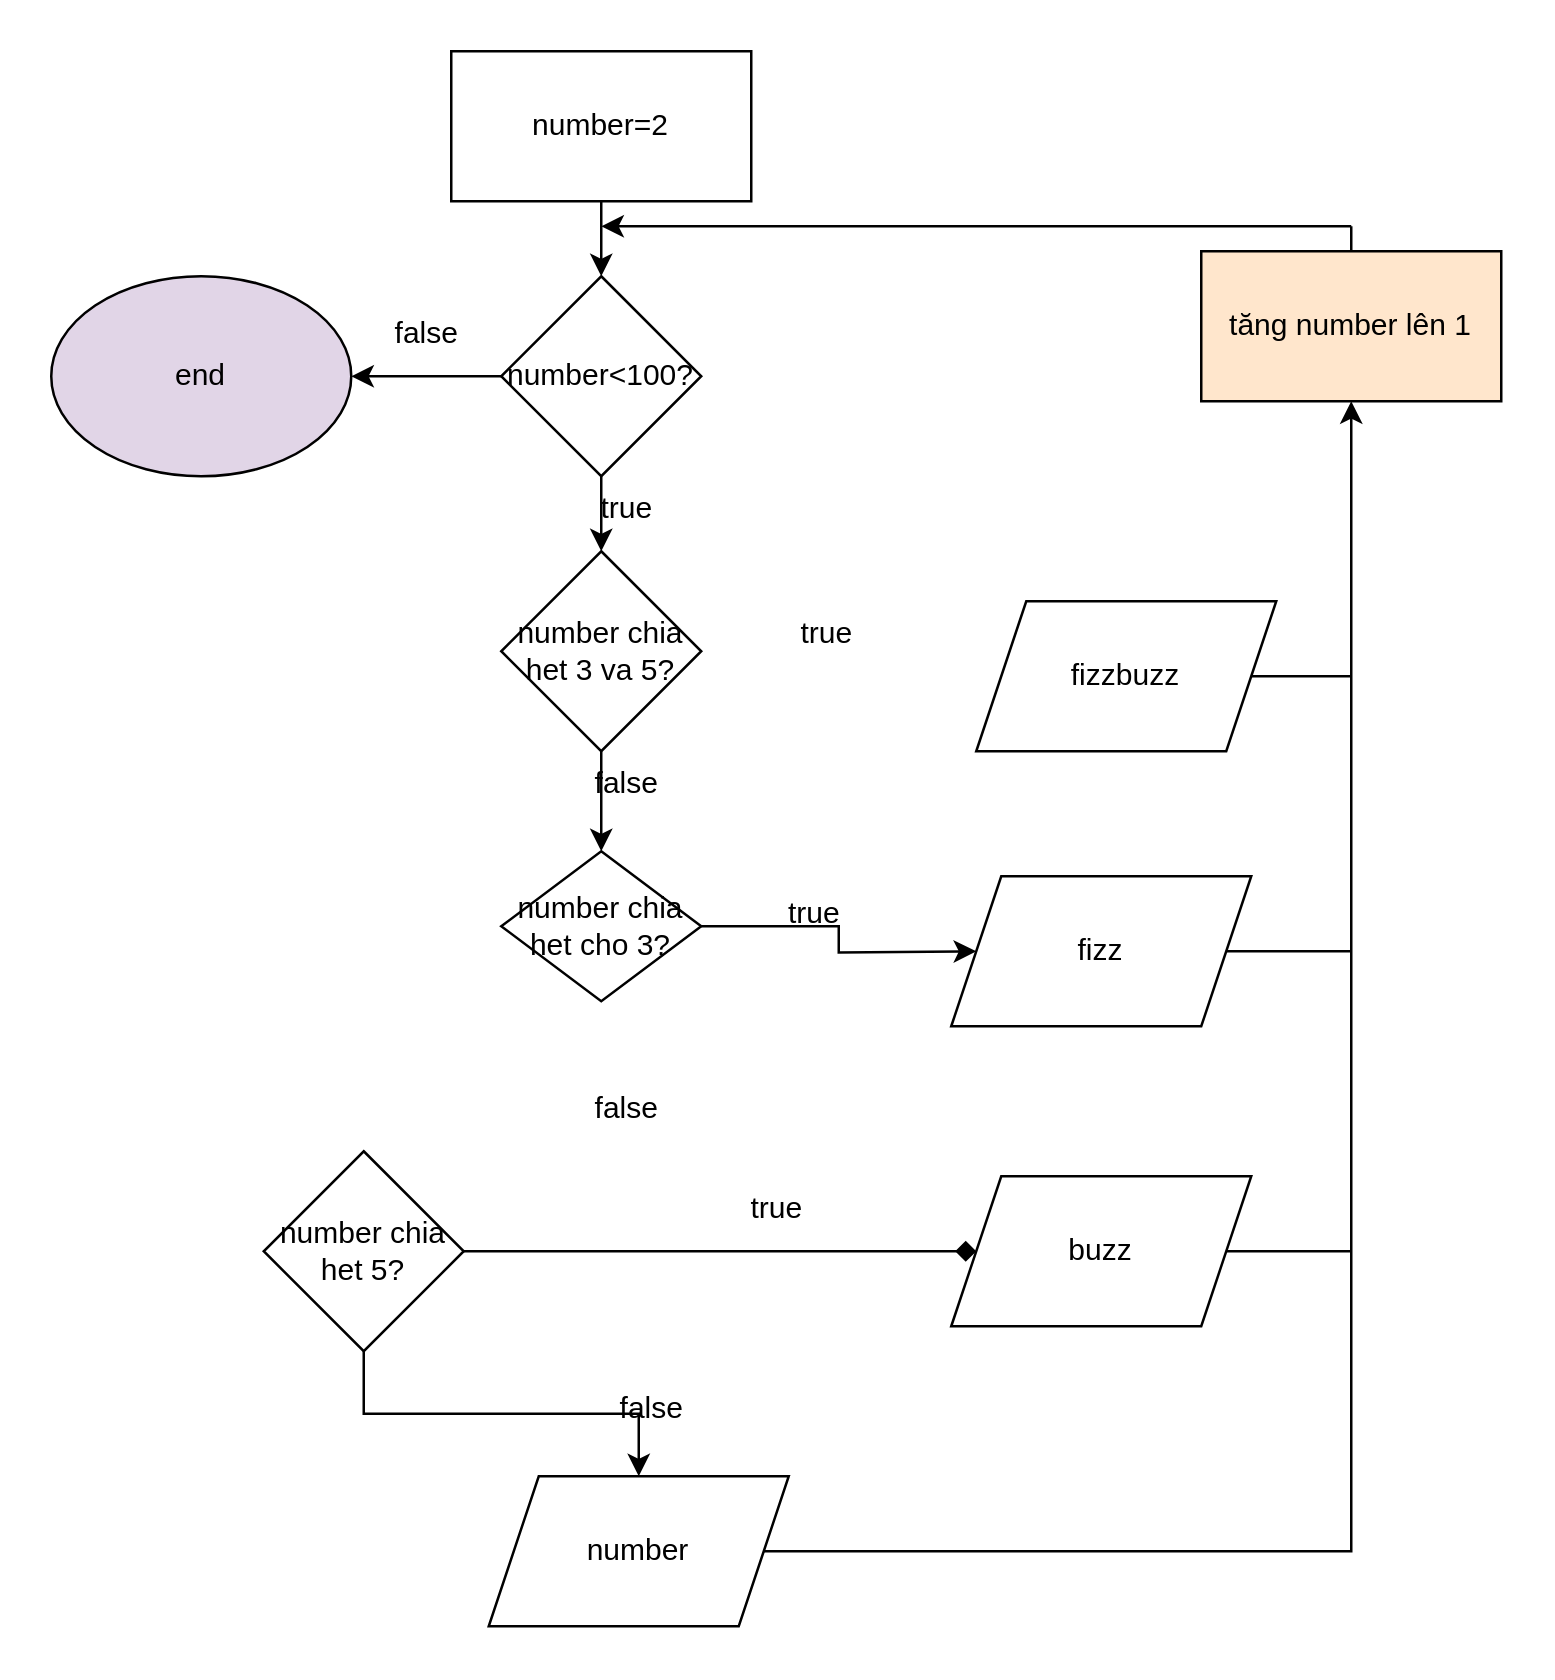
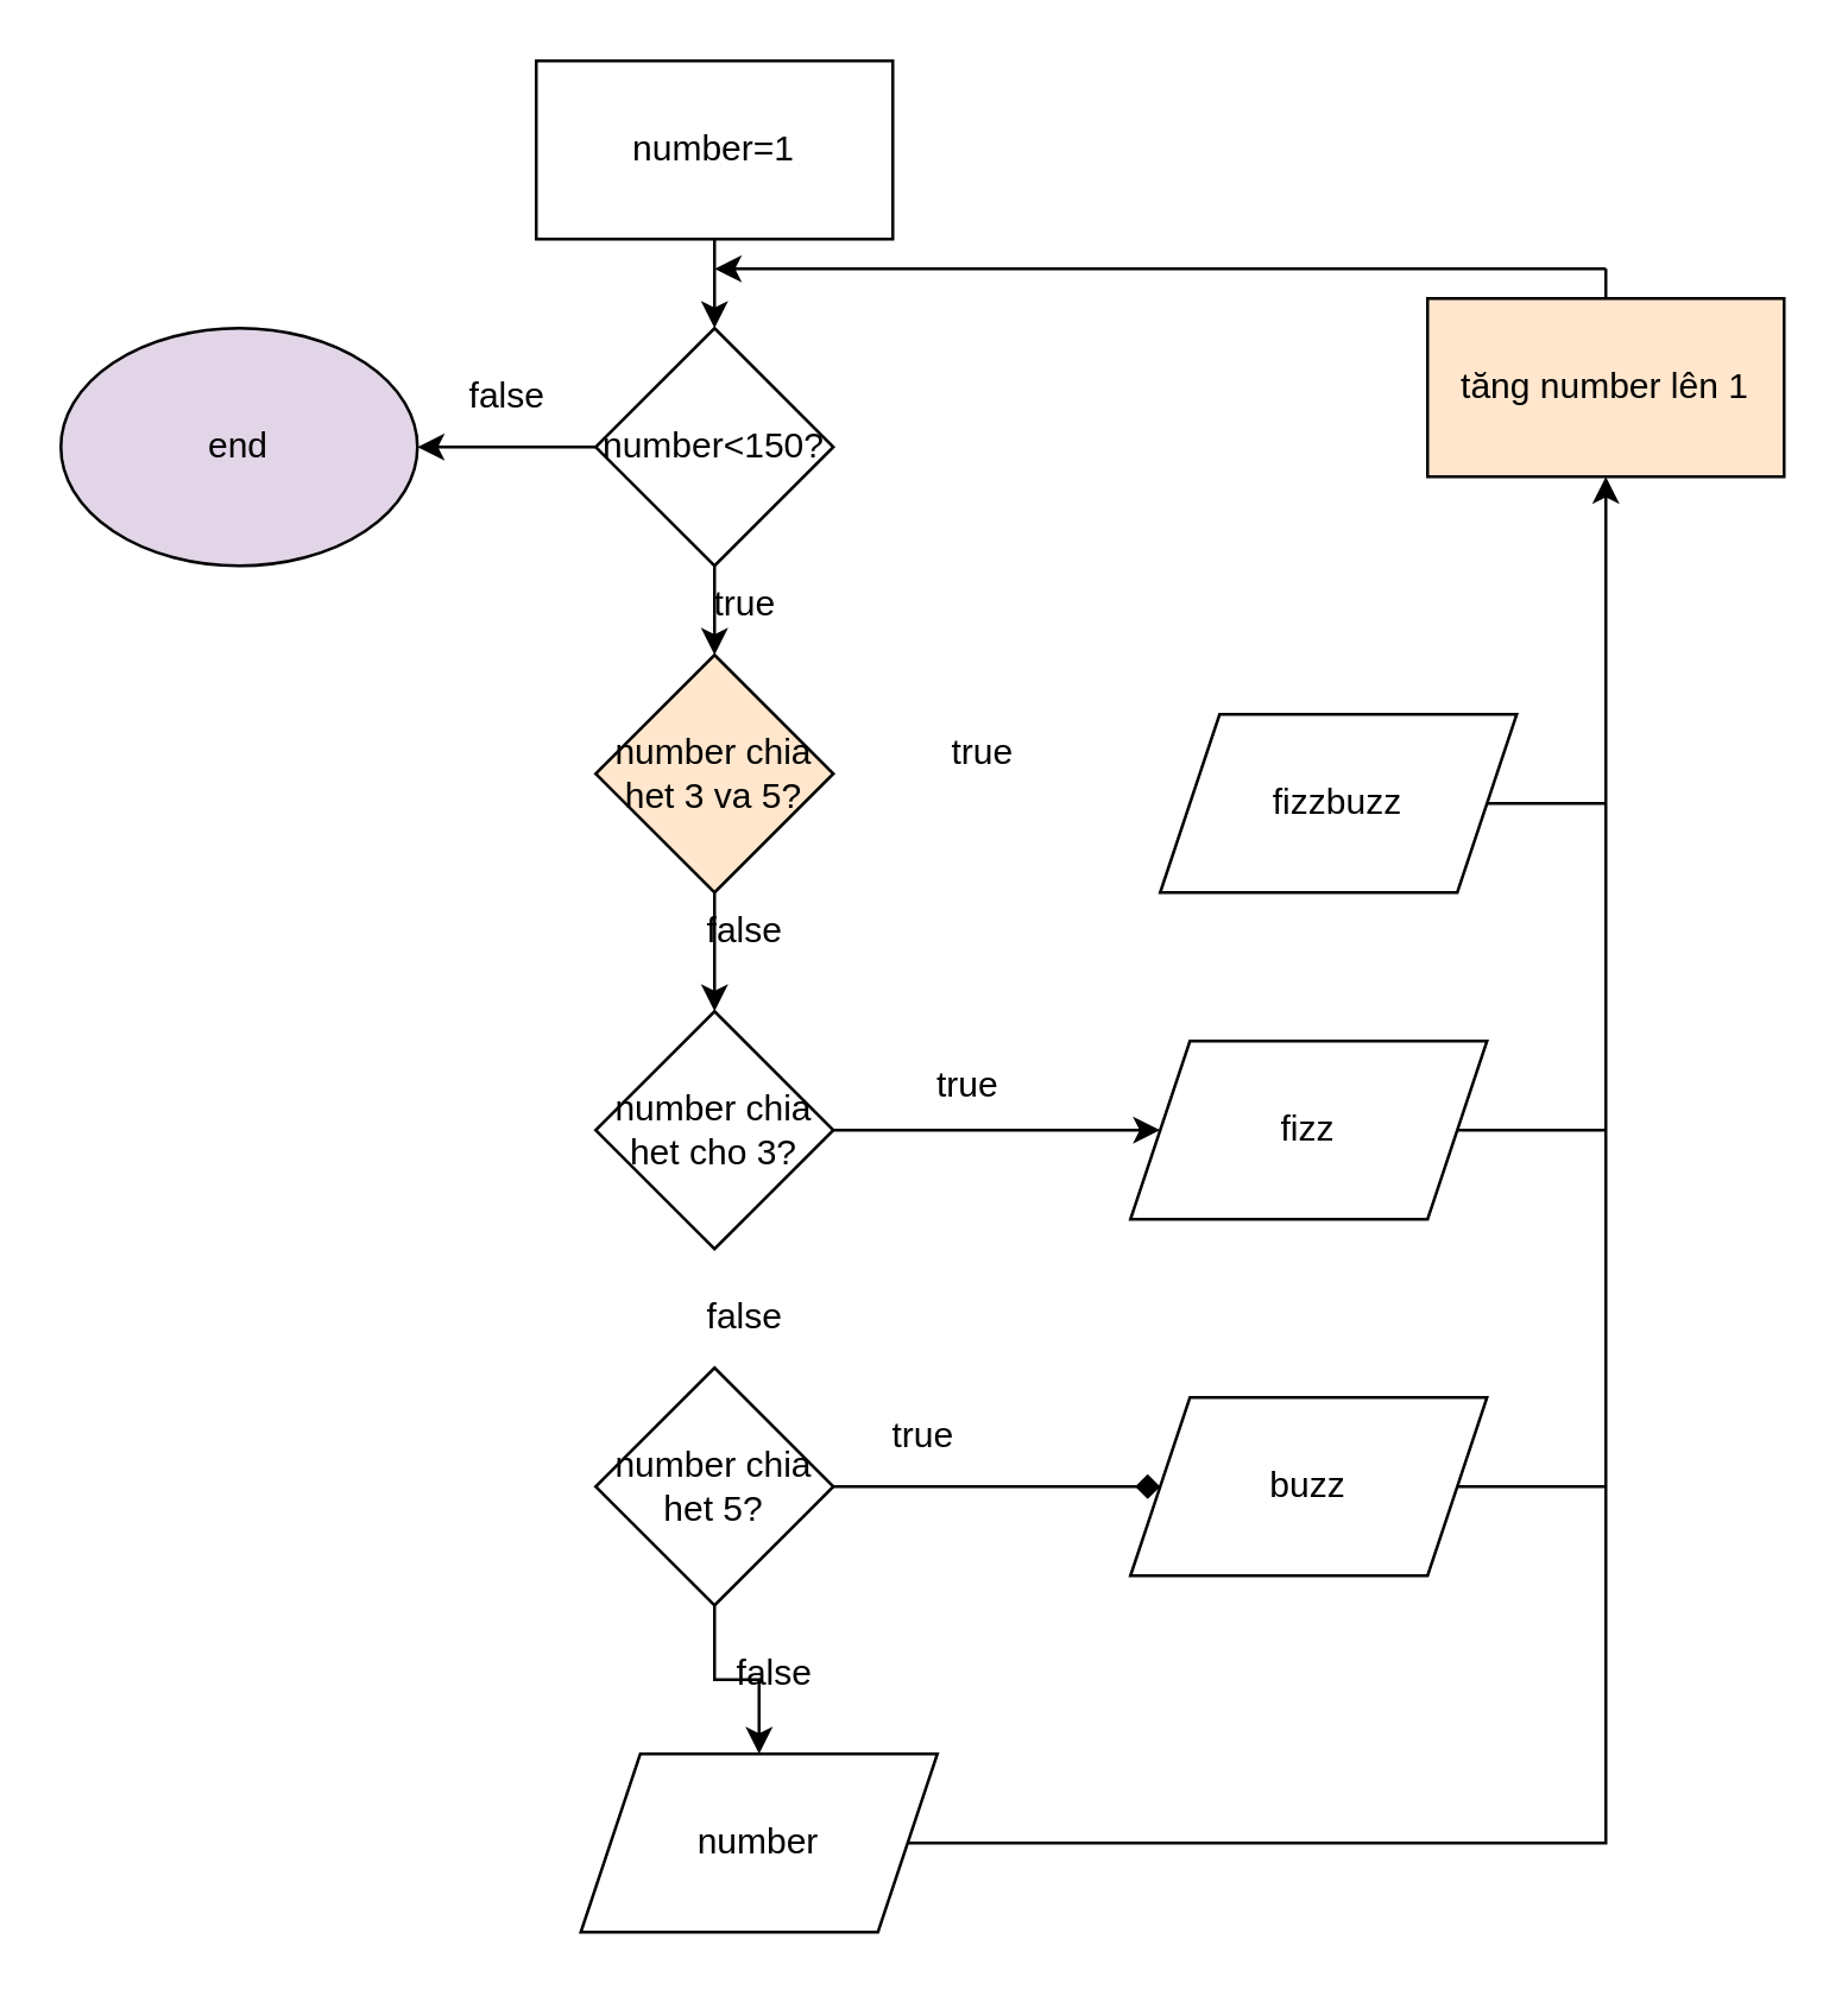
- <mxCell id="3" value="number=2" style="rounded=0;whiteSpace=wrap;html=1;" vertex="1" parent="1"><mxGeometry x="180" y="20" width="120" height="60" as="geometry" /></mxCell>
+ <mxCell id="3" value="number=1" style="rounded=0;whiteSpace=wrap;html=1;" vertex="1" parent="1"><mxGeometry x="180" y="20" width="120" height="60" as="geometry" /></mxCell>
- <mxCell id="6" value="number&amp;lt;100?" style="rhombus;whiteSpace=wrap;html=1;" vertex="1" parent="1"><mxGeometry x="200" y="110" width="80" height="80" as="geometry" /></mxCell>
+ <mxCell id="6" value="number&amp;lt;150?" style="rhombus;whiteSpace=wrap;html=1;" vertex="1" parent="1"><mxGeometry x="200" y="110" width="80" height="80" as="geometry" /></mxCell>
- <mxCell id="8" value="number chia het 3 va 5?" style="rhombus;whiteSpace=wrap;html=1;" vertex="1" parent="1"><mxGeometry x="200" y="220" width="80" height="80" as="geometry" /></mxCell>
+ <mxCell id="8" value="number chia het 3 va 5?" style="rhombus;whiteSpace=wrap;html=1;fillColor=#ffe6cc;" vertex="1" parent="1"><mxGeometry x="200" y="220" width="80" height="80" as="geometry" /></mxCell>
- <mxCell id="13" value="number chia het cho 3?" style="rhombus;whiteSpace=wrap;html=1;" vertex="1" parent="1"><mxGeometry x="200" y="340" width="80" height="60" as="geometry" /></mxCell>
+ <mxCell id="13" value="number chia het cho 3?" style="rhombus;whiteSpace=wrap;html=1;" vertex="1" parent="1"><mxGeometry x="200" y="340" width="80" height="80" as="geometry" /></mxCell>
- <mxCell id="19" value="number chia het 5?" style="rhombus;whiteSpace=wrap;html=1;" vertex="1" parent="1"><mxGeometry x="105" y="460" width="80" height="80" as="geometry" /></mxCell>
+ <mxCell id="19" value="number chia het 5?" style="rhombus;whiteSpace=wrap;html=1;" vertex="1" parent="1"><mxGeometry x="200" y="460" width="80" height="80" as="geometry" /></mxCell>
